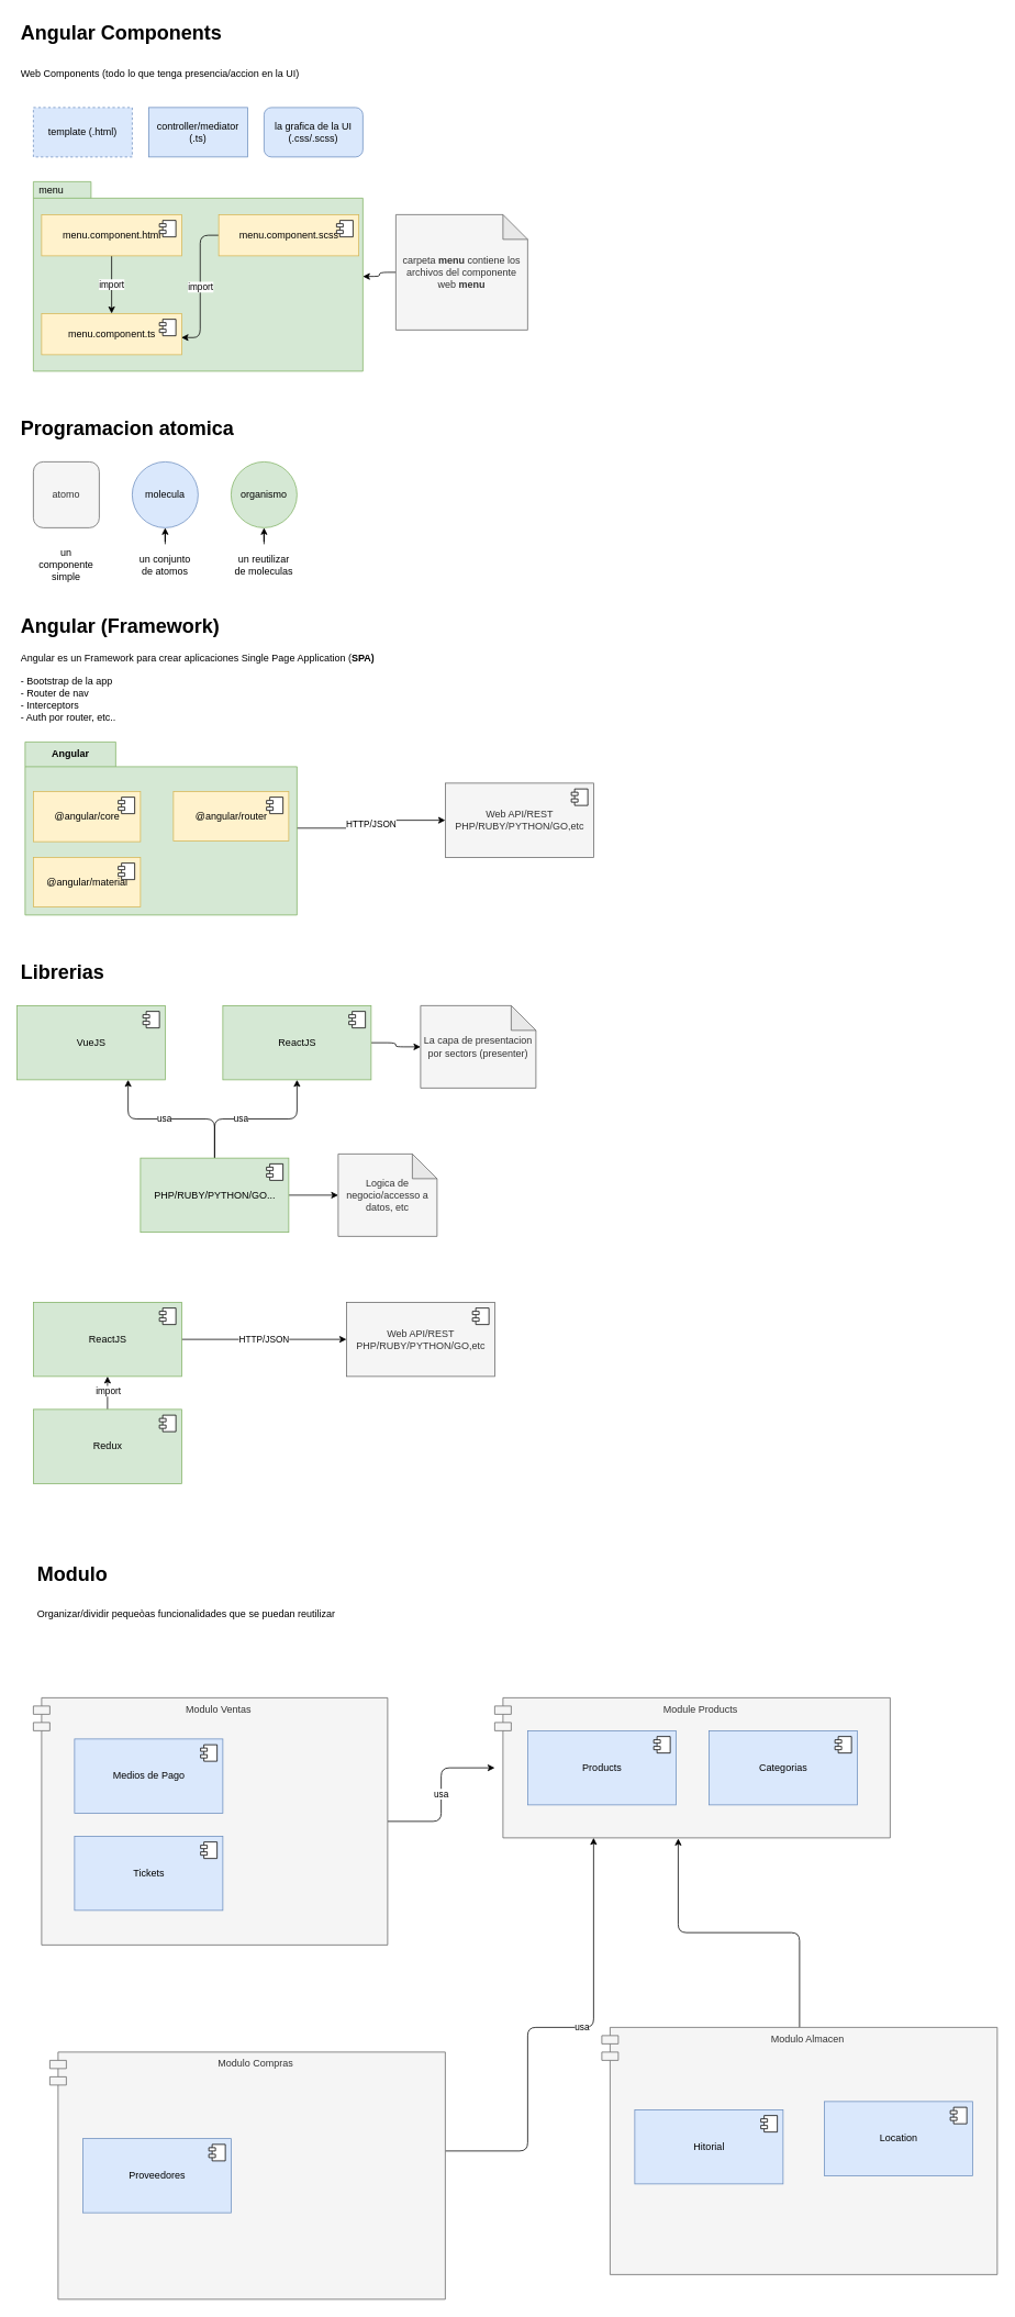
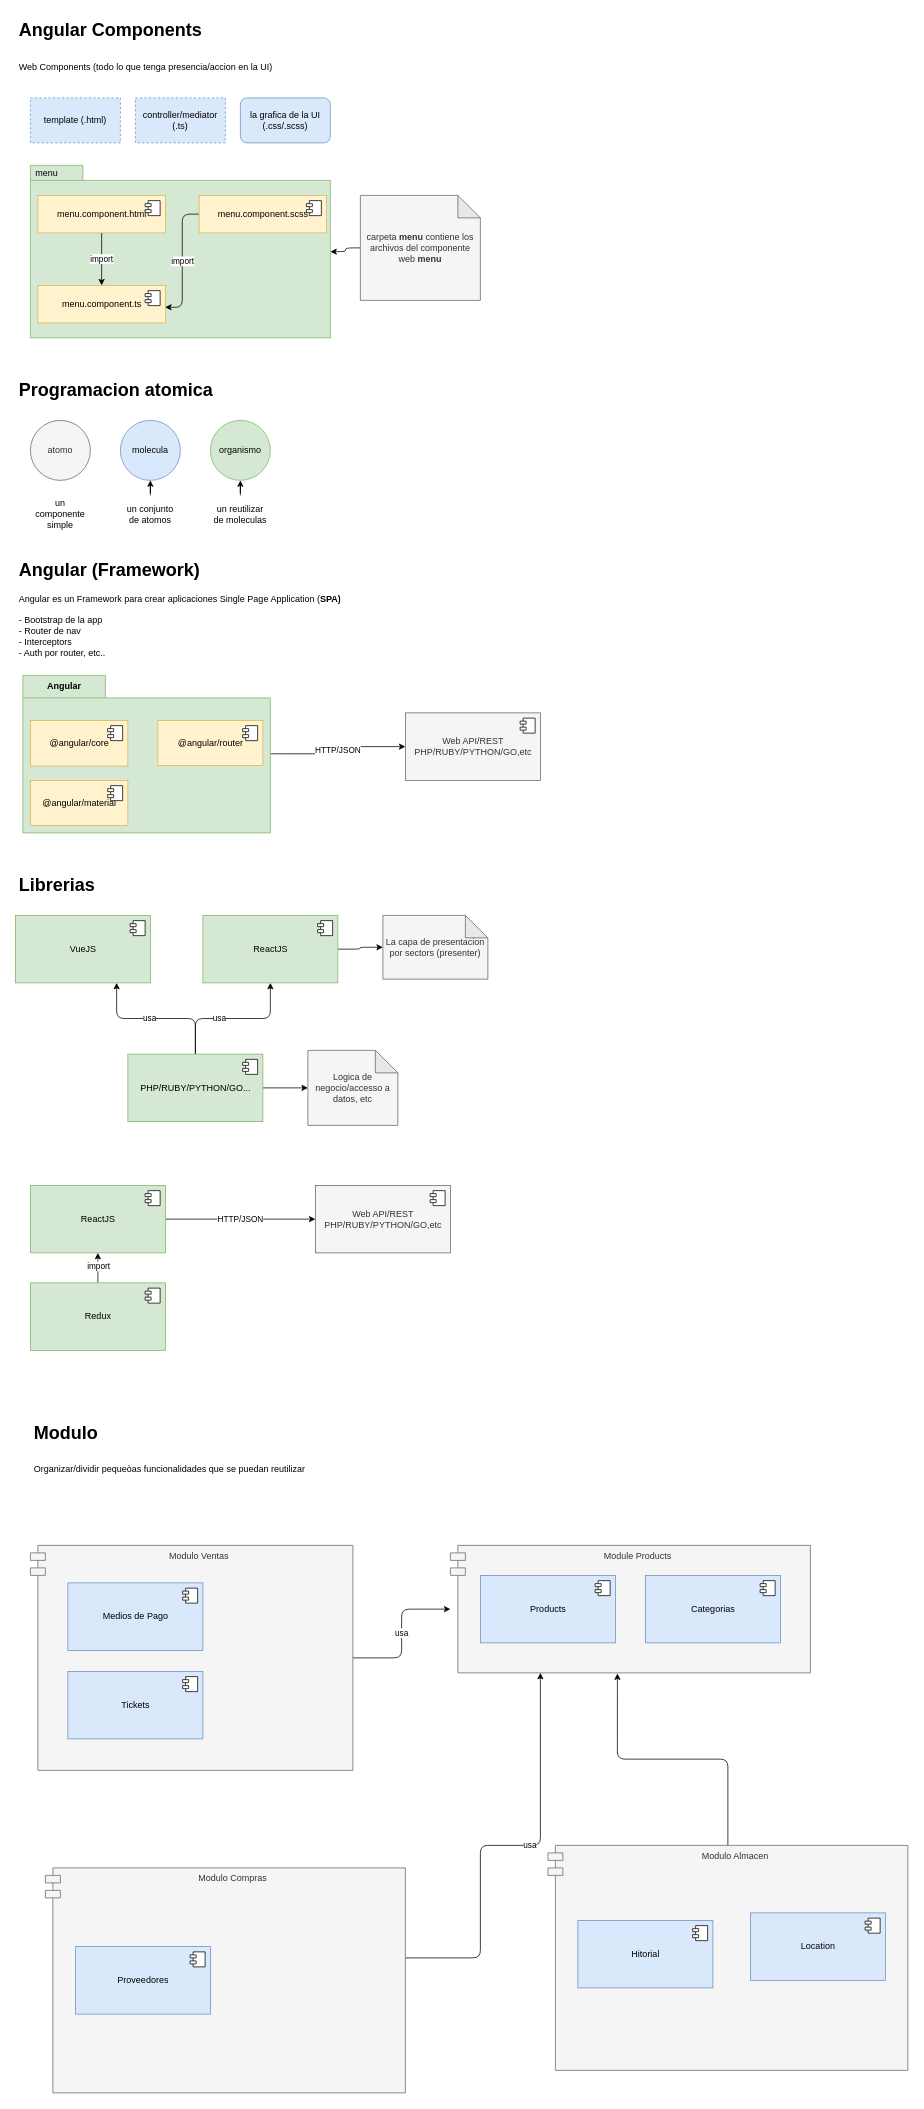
- <mxCell id="14" value="controller/mediator (.ts)" style="rounded=0;whiteSpace=wrap;html=1;fillColor=#dae8fc;strokeColor=#6c8ebf;" parent="1" vertex="1"><mxGeometry x="180" y="130" width="120" height="60" as="geometry" /></mxCell>
+ <mxCell id="14" value="controller/mediator (.ts)" style="rounded=0;whiteSpace=wrap;html=1;fillColor=#dae8fc;strokeColor=#6c8ebf;dashed=1;" parent="1" vertex="1"><mxGeometry x="180" y="130" width="120" height="60" as="geometry" /></mxCell>
- <mxCell id="4" value="atomo" style="whiteSpace=wrap;html=1;aspect=fixed;fillColor=#f5f5f5;strokeColor=#666666;fontColor=#333333;rounded=1;" parent="1" vertex="1"><mxGeometry x="40" y="560" width="80" height="80" as="geometry" /></mxCell>
+ <mxCell id="4" value="atomo" style="ellipse;whiteSpace=wrap;html=1;aspect=fixed;fillColor=#f5f5f5;strokeColor=#666666;fontColor=#333333;" parent="1" vertex="1"><mxGeometry x="40" y="560" width="80" height="80" as="geometry" /></mxCell>
- <mxCell id="38" value="La capa de presentacion por sectors (presenter)" style="shape=note;whiteSpace=wrap;html=1;backgroundOutline=1;darkOpacity=0.05;rounded=0;sketch=0;fillColor=#f5f5f5;strokeColor=#666666;fontColor=#333333;" parent="1" vertex="1"><mxGeometry x="510" y="1220" width="140" height="100" as="geometry" /></mxCell>
+ <mxCell id="38" value="La capa de presentacion por sectors (presenter)" style="shape=note;whiteSpace=wrap;html=1;backgroundOutline=1;darkOpacity=0.05;rounded=0;sketch=0;fillColor=#f5f5f5;strokeColor=#666666;fontColor=#333333;" parent="1" vertex="1"><mxGeometry x="510" y="1220" width="140" height="85" as="geometry" /></mxCell>
